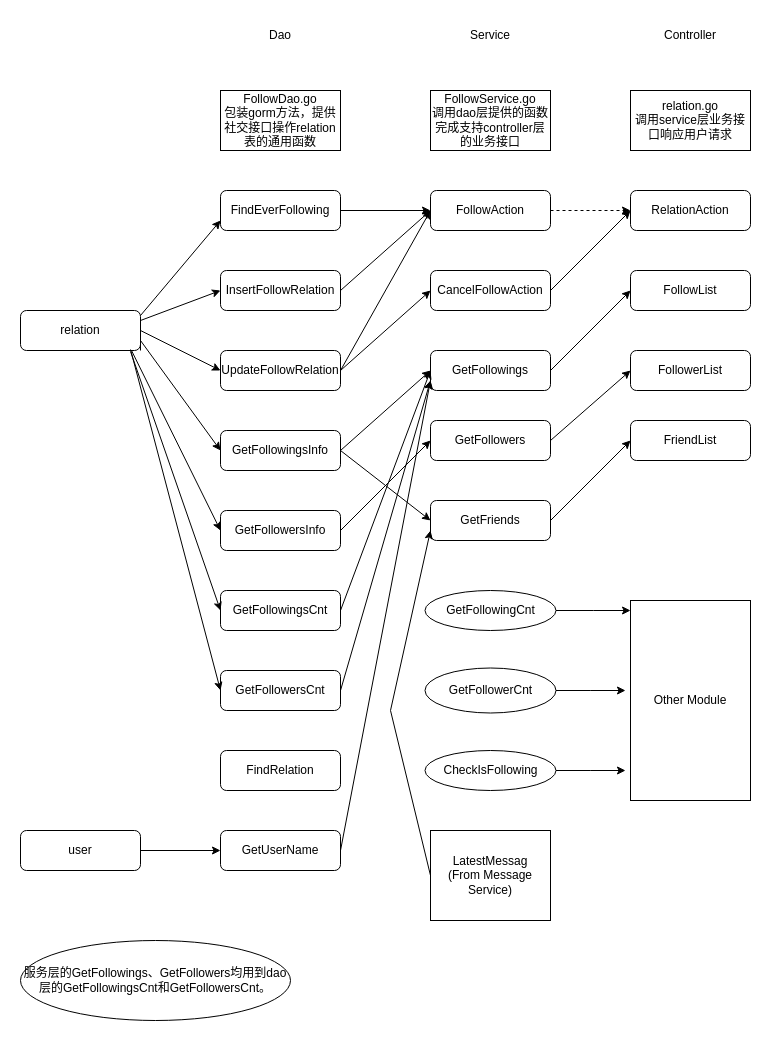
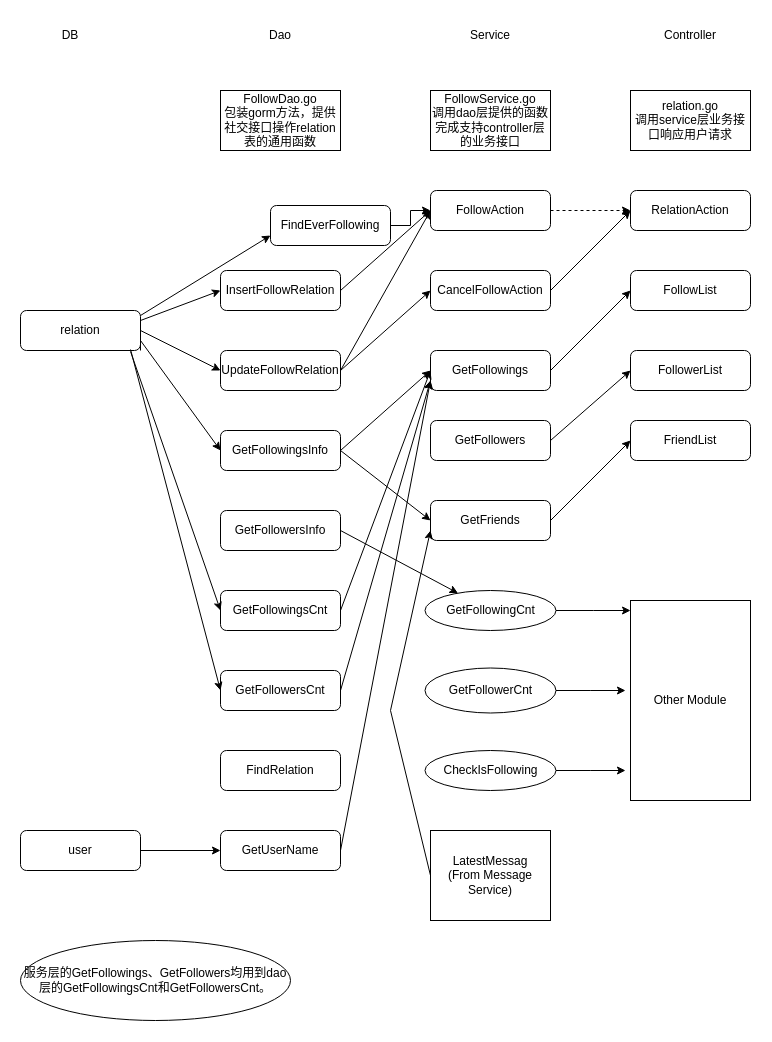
+ <mxCell id="25" value="DB" style="text;html=1;strokeColor=none;fillColor=none;align=center;verticalAlign=middle;whiteSpace=wrap;rounded=0;" parent="1" vertex="1"><mxGeometry x="40" y="20" width="60" height="30" as="geometry" /></mxCell>
- <mxCell id="9" value="FindEverFollowing" style="rounded=1;whiteSpace=wrap;html=1;" parent="1" vertex="1"><mxGeometry x="220" y="190" width="120" height="40" as="geometry" /></mxCell>
+ <mxCell id="9" value="FindEverFollowing" style="rounded=1;whiteSpace=wrap;html=1;" parent="1" vertex="1"><mxGeometry x="270" y="205" width="120" height="40" as="geometry" /></mxCell>
- <mxCell id="56" value="" style="endArrow=classic;html=1;rounded=0;exitX=0.925;exitY=1;exitDx=0;exitDy=0;exitPerimeter=0;entryX=0;entryY=0.5;entryDx=0;entryDy=0;" parent="1" source="26" target="14" edge="1"><mxGeometry width="50" height="50" relative="1" as="geometry"><mxPoint x="140" y="360" as="sourcePoint" /><mxPoint x="120" y="420" as="targetPoint" /></mxGeometry></mxCell>
- <mxCell id="55" value="" style="endArrow=classic;html=1;rounded=0;exitX=1;exitY=0.5;exitDx=0;exitDy=0;entryX=0;entryY=0.5;entryDx=0;entryDy=0;" parent="1" source="14" target="22" edge="1"><mxGeometry width="50" height="50" relative="1" as="geometry"><mxPoint x="350" y="530" as="sourcePoint" /><mxPoint x="400" y="480" as="targetPoint" /></mxGeometry></mxCell>
+ <mxCell id="55" value="" style="endArrow=classic;html=1;rounded=0;exitX=1;exitY=0.5;exitDx=0;exitDy=0;" parent="1" source="14" target="49" edge="1"><mxGeometry width="50" height="50" relative="1" as="geometry"><mxPoint x="350" y="530" as="sourcePoint" /><mxPoint x="400" y="480" as="targetPoint" /></mxGeometry></mxCell>
